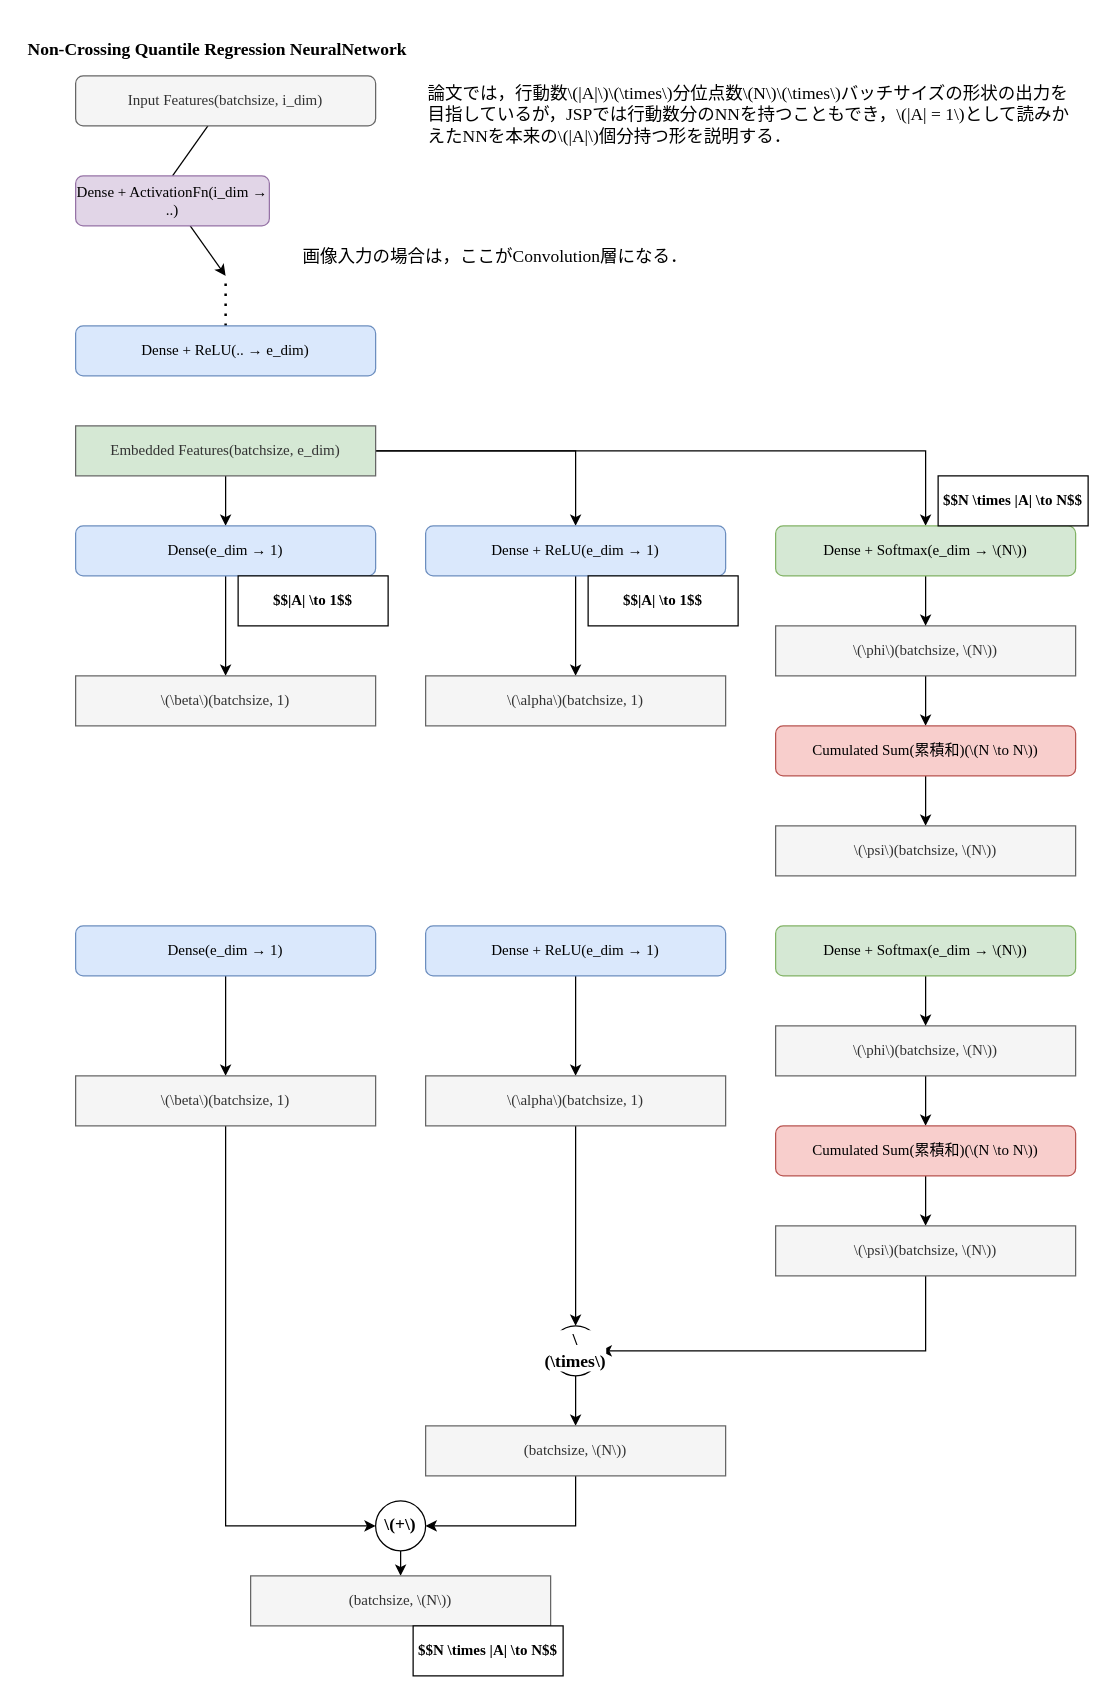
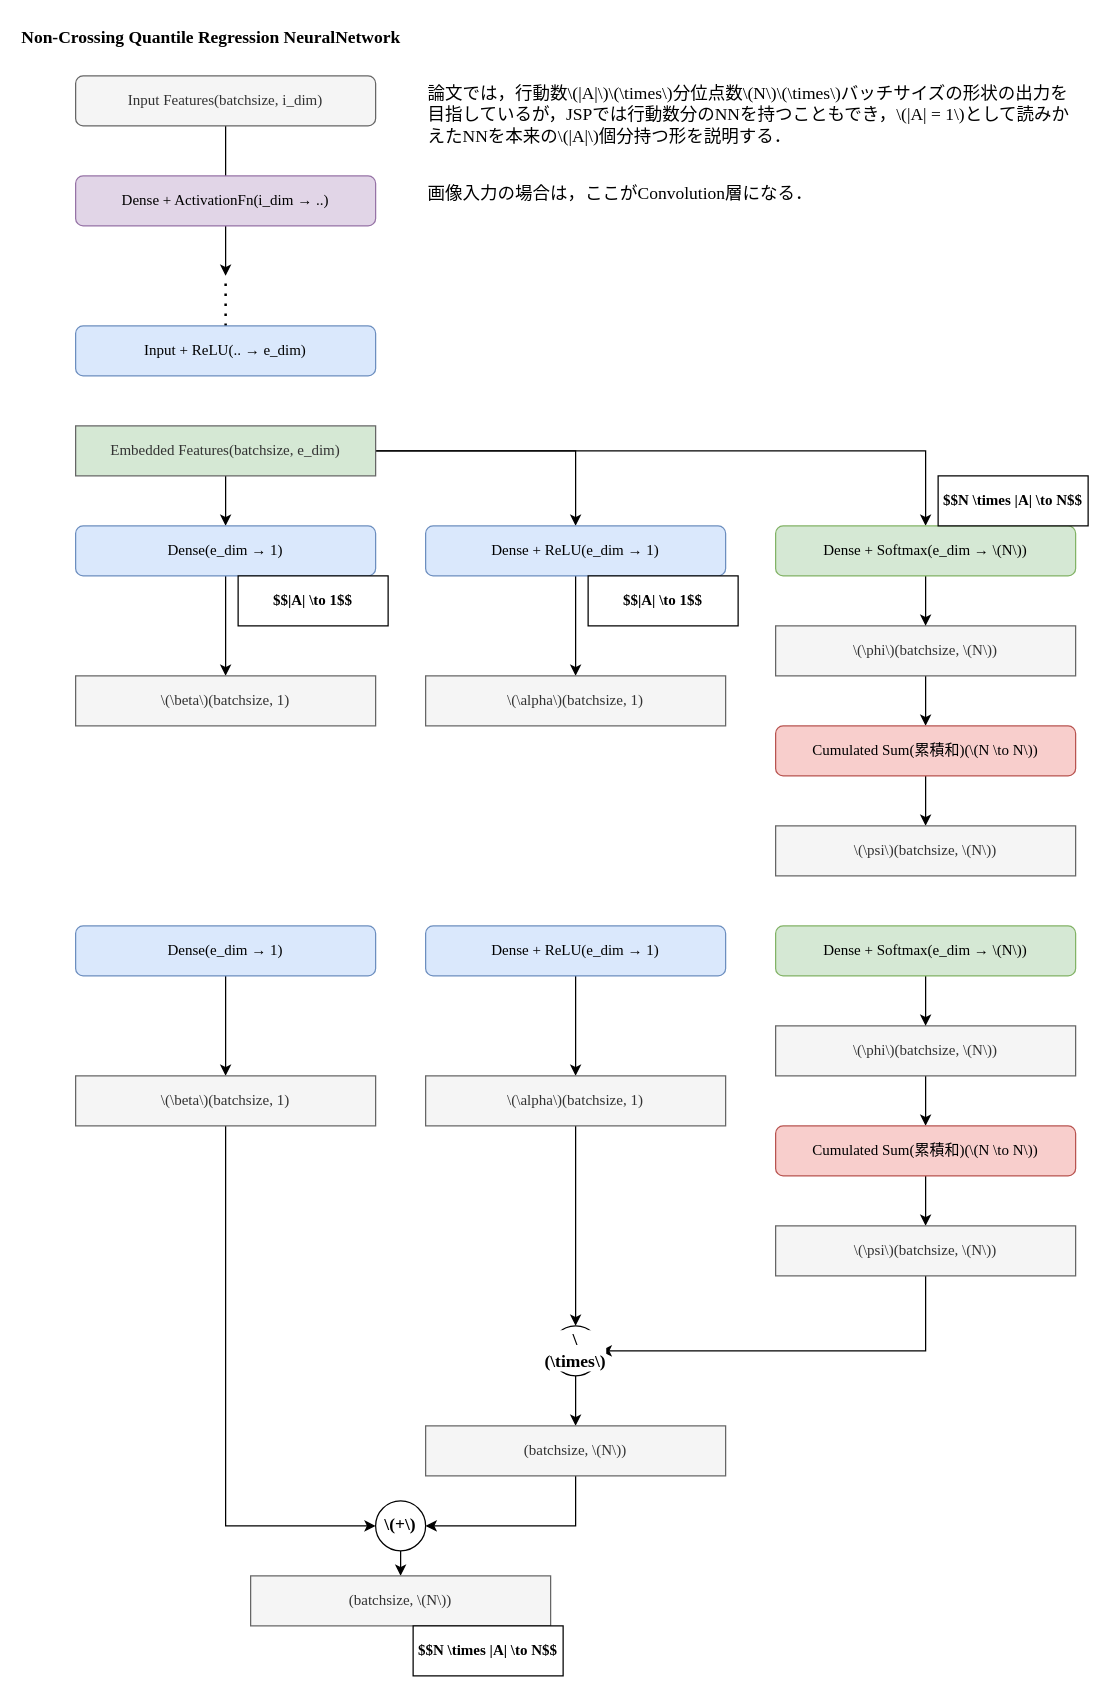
- <mxCell id="19" value="Non-Crossing Quantile Regression NeuralNetwork" style="text;strokeColor=none;fillColor=none;fontSize=14;fontStyle=1;verticalAlign=middle;align=left;fontFamily=Times New Roman;fontColor=default;labelBackgroundColor=default;whiteSpace=wrap;" vertex="1" parent="1"><mxGeometry x="20" width="360" height="40" as="geometry" y="20" /></mxCell>
+ <mxCell id="19" value="Non-Crossing Quantile Regression NeuralNetwork" style="text;strokeColor=none;fillColor=none;fontSize=14;fontStyle=1;verticalAlign=middle;align=left;fontFamily=Times New Roman;fontColor=default;labelBackgroundColor=default;whiteSpace=wrap;" vertex="1" parent="1"><mxGeometry x="15" y="10" width="360" height="40" as="geometry" /></mxCell>
- <mxCell id="5" value="Dense + ActivationFn(i_dim → ..)" style="rounded=1;whiteSpace=wrap;fillColor=#e1d5e7;strokeColor=#9673a6;fontFamily=Times New Roman;" parent="1" vertex="1"><mxGeometry x="60" y="140" width="155" height="40" as="geometry" /></mxCell>
+ <mxCell id="5" value="Dense + ActivationFn(i_dim → ..)" style="rounded=1;whiteSpace=wrap;fillColor=#e1d5e7;strokeColor=#9673a6;fontFamily=Times New Roman;" parent="1" vertex="1"><mxGeometry x="60" y="140" width="240" height="40" as="geometry" /></mxCell>
- <mxCell id="54" value="画像入力の場合は，ここがConvolution層になる．" style="text;align=left;verticalAlign=top;whiteSpace=wrap;rounded=0;fontFamily=Times New Roman;fontSize=14;fontColor=default;labelBackgroundColor=default;" vertex="1" parent="1"><mxGeometry x="240" y="190" width="520" height="40" as="geometry" /></mxCell>
+ <mxCell id="54" value="画像入力の場合は，ここがConvolution層になる．" style="text;align=left;verticalAlign=top;whiteSpace=wrap;rounded=0;fontFamily=Times New Roman;fontSize=14;fontColor=default;labelBackgroundColor=default;" vertex="1" parent="1"><mxGeometry x="340" y="140" width="520" height="40" as="geometry" /></mxCell>
- <mxCell id="7" value="Dense + ReLU(.. → e_dim)" style="rounded=1;whiteSpace=wrap;fillColor=#dae8fc;strokeColor=#6c8ebf;fontFamily=Times New Roman;" vertex="1" parent="1"><mxGeometry x="60" y="260" width="240" height="40" as="geometry" /></mxCell>
+ <mxCell id="7" value="Input + ReLU(.. → e_dim)" style="rounded=1;whiteSpace=wrap;fillColor=#dae8fc;strokeColor=#6c8ebf;fontFamily=Times New Roman;" vertex="1" parent="1"><mxGeometry x="60" y="260" width="240" height="40" as="geometry" /></mxCell>
